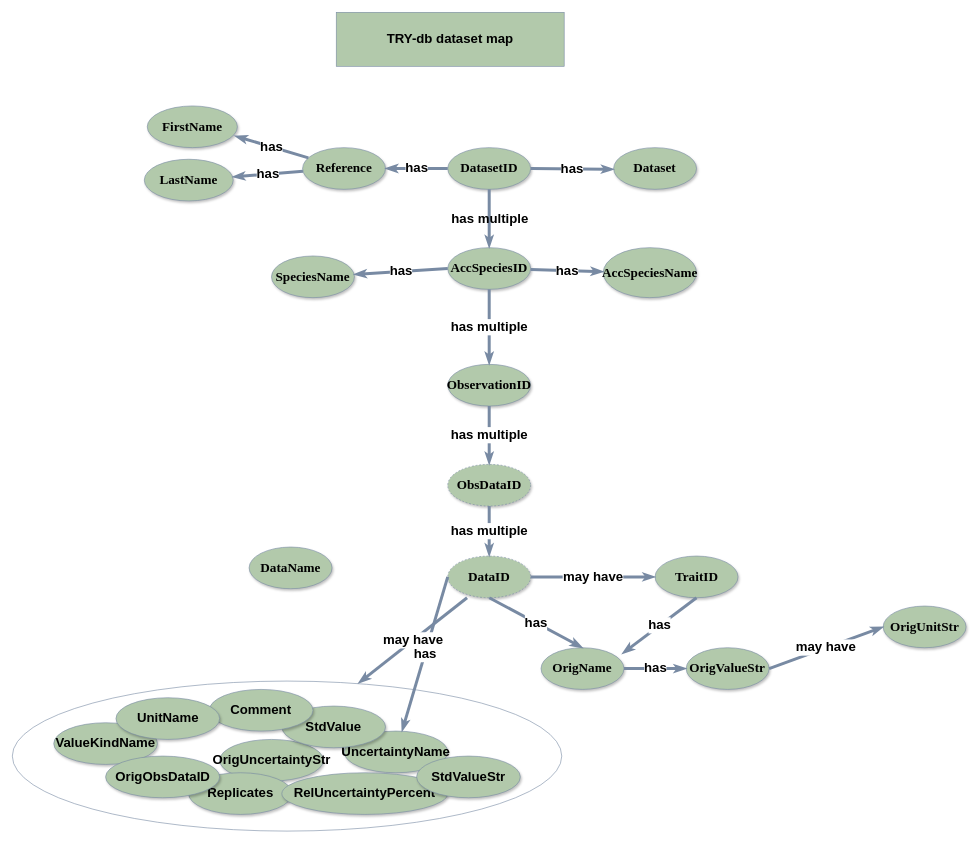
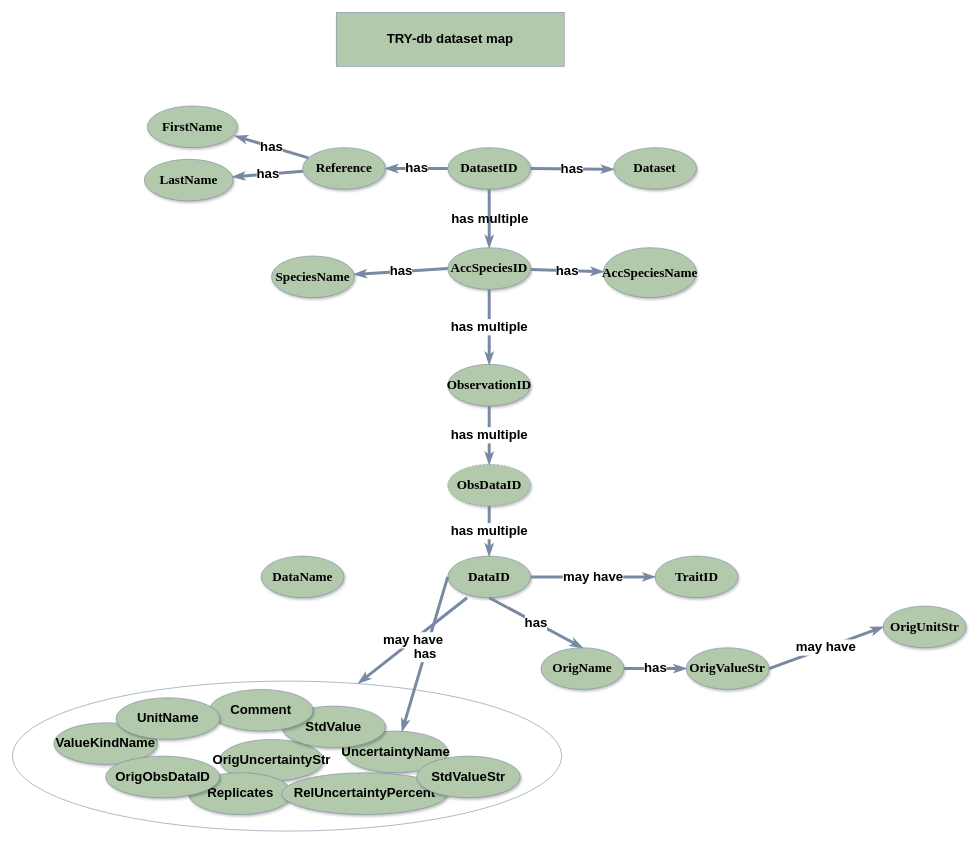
- <mxCell id="16" value="&lt;span style=&quot;font-size: 22px;&quot;&gt;DataName&lt;/span&gt;" style="ellipse;whiteSpace=wrap;html=1;rounded=0;shadow=1;comic=0;labelBackgroundColor=none;strokeWidth=1;fontFamily=Verdana;fontSize=22;align=center;fillColor=#B2C9AB;strokeColor=#788AA3;fontColor=#000000;fontStyle=1" parent="2" vertex="1"><mxGeometry x="394.783" y="846.474" width="138.261" height="69.474" as="geometry" /></mxCell>
+ <mxCell id="16" value="&lt;span style=&quot;font-size: 22px;&quot;&gt;DataName&lt;/span&gt;" style="ellipse;whiteSpace=wrap;html=1;rounded=0;shadow=1;comic=0;labelBackgroundColor=none;strokeWidth=1;fontFamily=Verdana;fontSize=22;align=center;fillColor=#B2C9AB;strokeColor=#788AA3;fontColor=#000000;fontStyle=1" parent="2" vertex="1"><mxGeometry x="414.783" y="861.474" width="138.261" height="69.474" as="geometry" /></mxCell>
- <mxCell id="15" value="DataID" style="ellipse;whiteSpace=wrap;html=1;rounded=0;shadow=1;comic=0;labelBackgroundColor=none;strokeWidth=1;fontFamily=Verdana;fontSize=22;align=center;fillColor=#B2C9AB;strokeColor=#788AA3;fontColor=#000000;fontStyle=1;dashed=1;" parent="2" vertex="1"><mxGeometry x="725.87" y="861.474" width="138.261" height="69.474" as="geometry" /></mxCell>
+ <mxCell id="15" value="DataID" style="ellipse;whiteSpace=wrap;html=1;rounded=0;shadow=1;comic=0;labelBackgroundColor=none;strokeWidth=1;fontFamily=Verdana;fontSize=22;align=center;fillColor=#B2C9AB;strokeColor=#788AA3;fontColor=#000000;fontStyle=1" parent="2" vertex="1"><mxGeometry x="725.87" y="861.474" width="138.261" height="69.474" as="geometry" /></mxCell>
- <mxCell id="46" value="has" style="edgeStyle=none;rounded=1;html=1;labelBackgroundColor=default;startArrow=none;startFill=0;startSize=5;endArrow=classicThin;endFill=1;endSize=5;jettySize=auto;orthogonalLoop=1;strokeColor=#788AA3;strokeWidth=5;fontFamily=Helvetica;fontSize=22;exitX=0.5;exitY=1;exitDx=0;exitDy=0;entryX=0.98;entryY=0.14;entryDx=0;entryDy=0;entryPerimeter=0;flowAnimation=0;enumerate=0;sketchStyle=comic;backgroundOutline=0;snapToPoint=0;orthogonal=0;disableMultiStroke=0;fontColor=#000000;fontStyle=1" parent="2" source="9" target="17" edge="1"><mxGeometry relative="1" as="geometry"><mxPoint x="915.978" y="972.632" as="sourcePoint" /><mxPoint x="1135.467" y="972.632" as="targetPoint" /></mxGeometry></mxCell>
